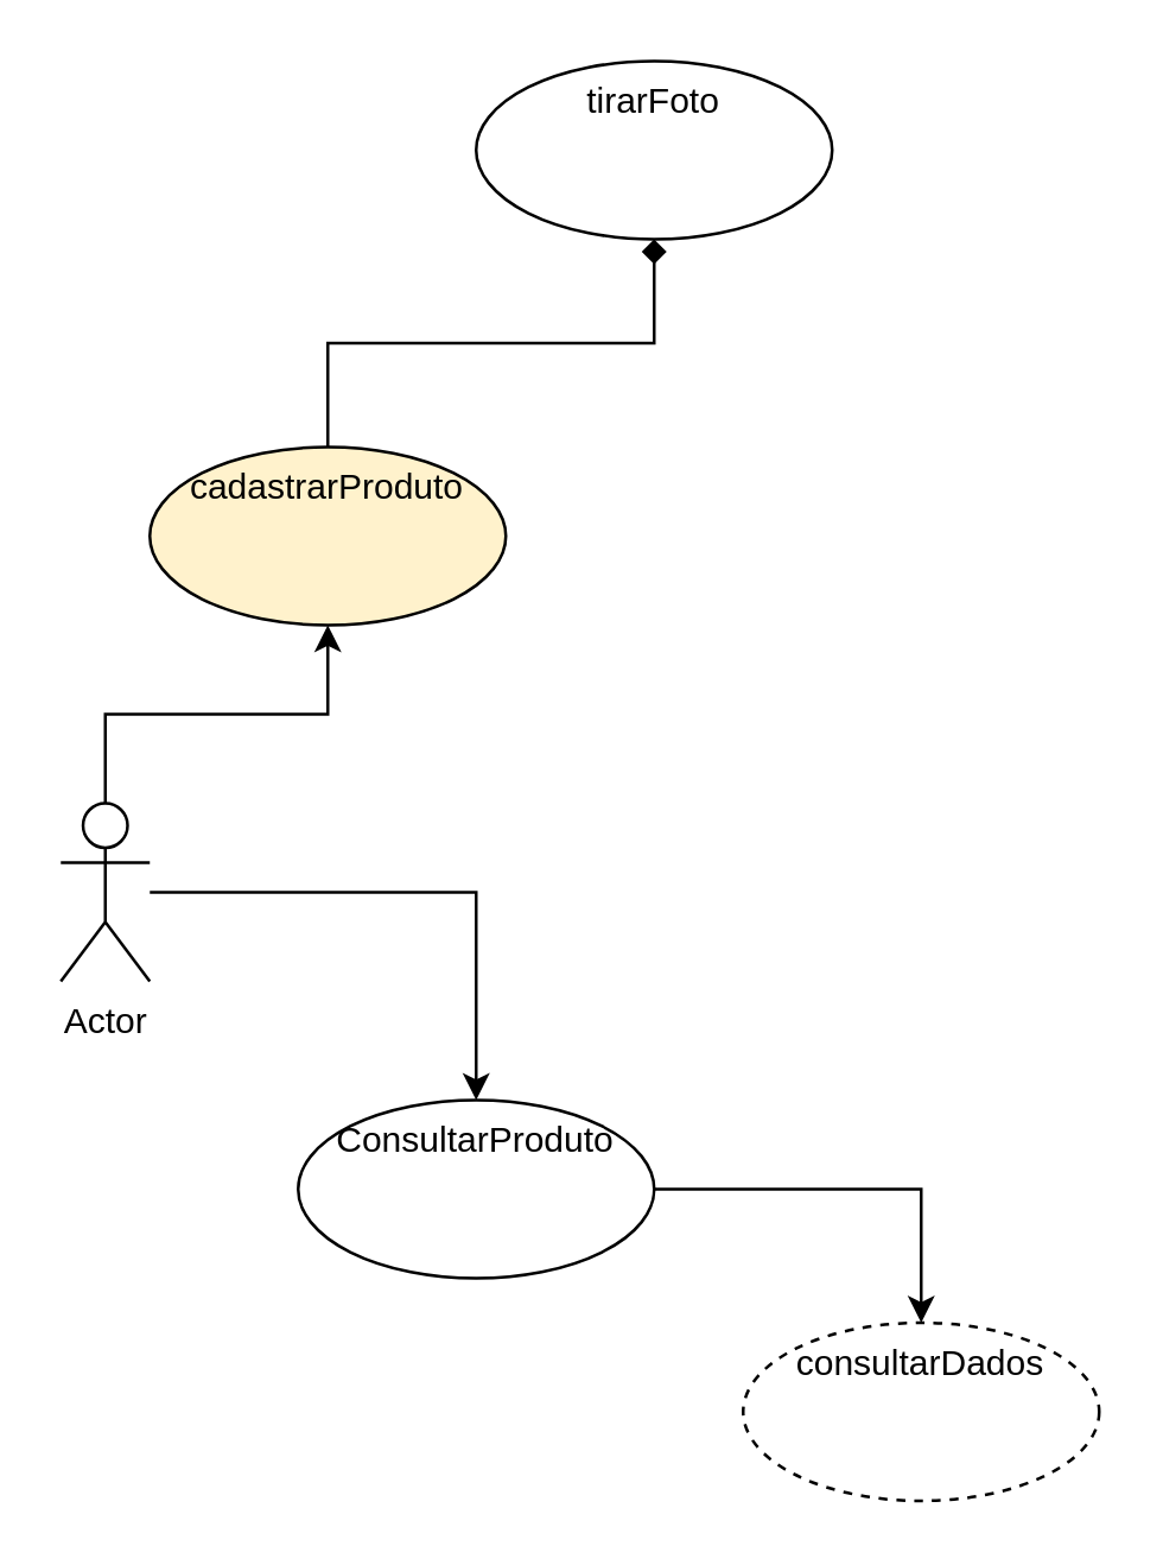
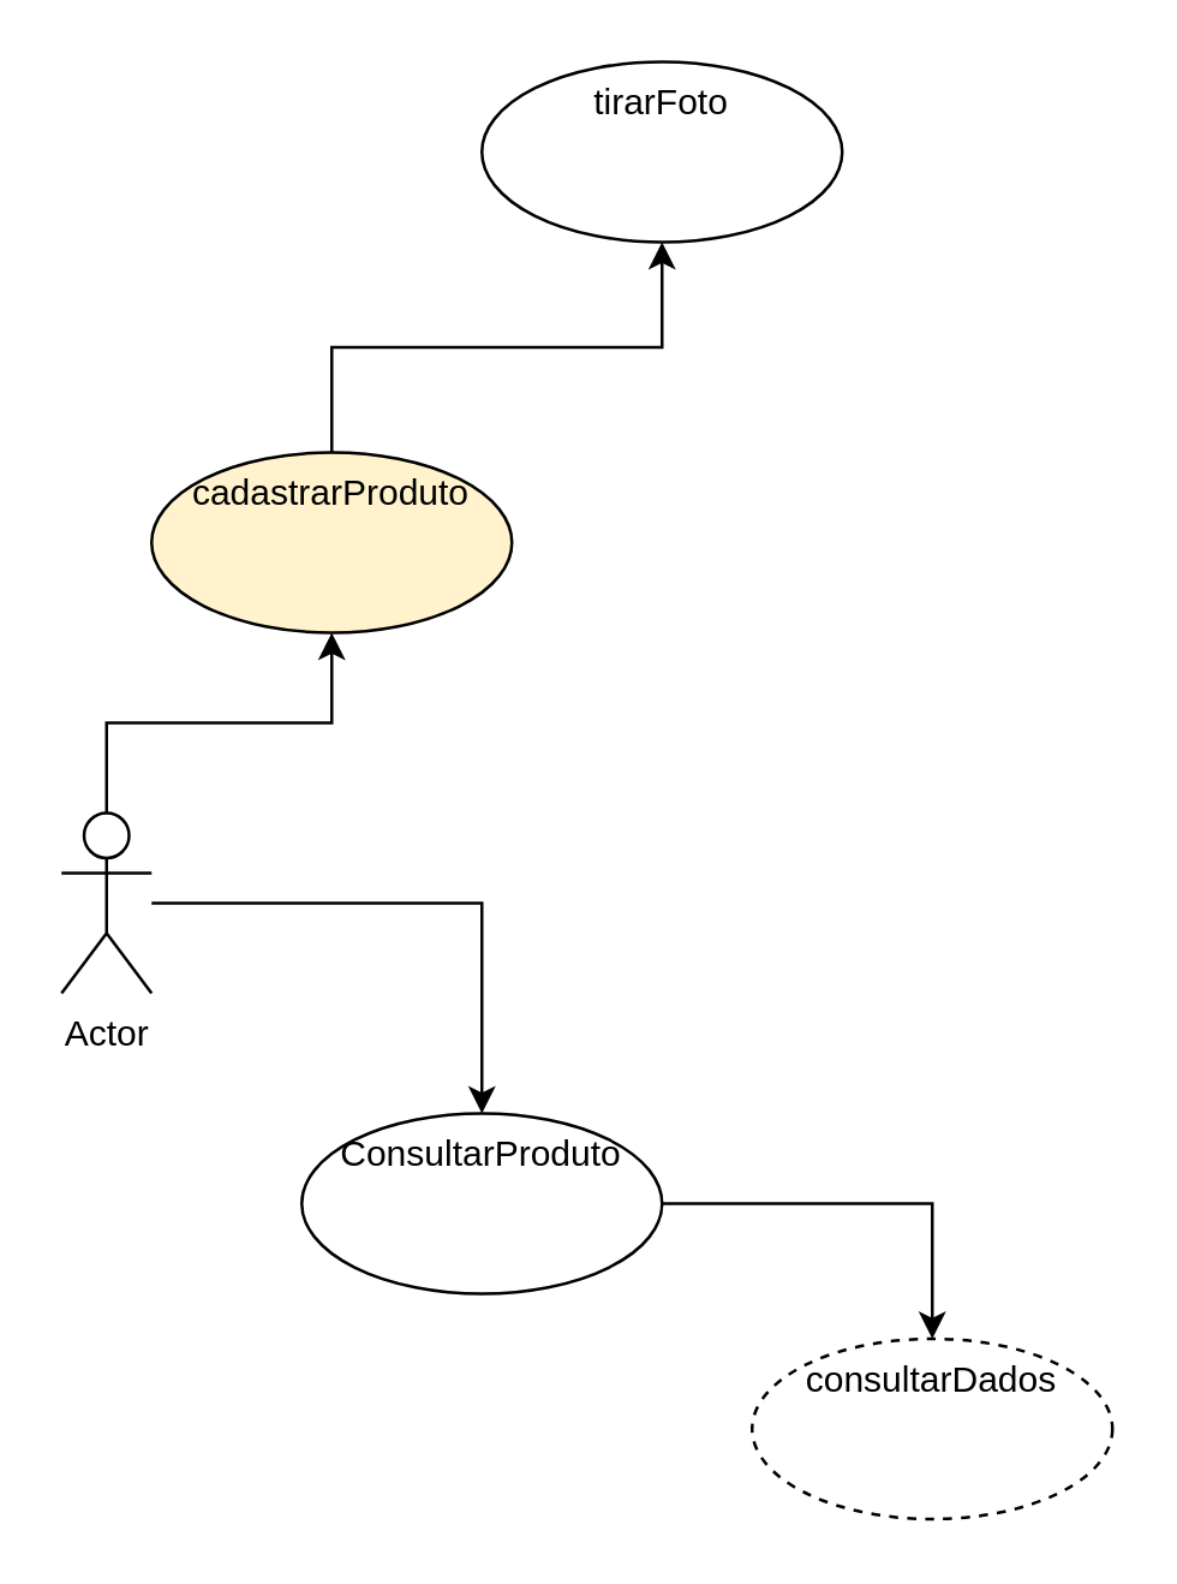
- <mxCell id="5" value="" style="edgeStyle=orthogonalEdgeStyle;rounded=0;orthogonalLoop=1;jettySize=auto;html=1;endArrow=diamond;" edge="1" parent="1" source="6" target="7"><mxGeometry relative="1" as="geometry" /></mxCell>
+ <mxCell id="5" value="" style="edgeStyle=orthogonalEdgeStyle;rounded=0;orthogonalLoop=1;jettySize=auto;html=1;" edge="1" parent="1" source="6" target="7"><mxGeometry relative="1" as="geometry" /></mxCell>
